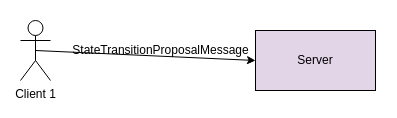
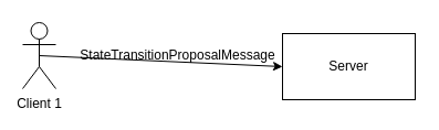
- <mxCell id="4" value="Server" style="rounded=0;whiteSpace=wrap;html=1;fillColor=#e1d5e7;" vertex="1" parent="1"><mxGeometry x="255" y="30" width="120" height="60" as="geometry" /></mxCell>
+ <mxCell id="4" value="Server" style="rounded=0;whiteSpace=wrap;html=1;" vertex="1" parent="1"><mxGeometry x="255" y="30" width="120" height="60" as="geometry" /></mxCell>
